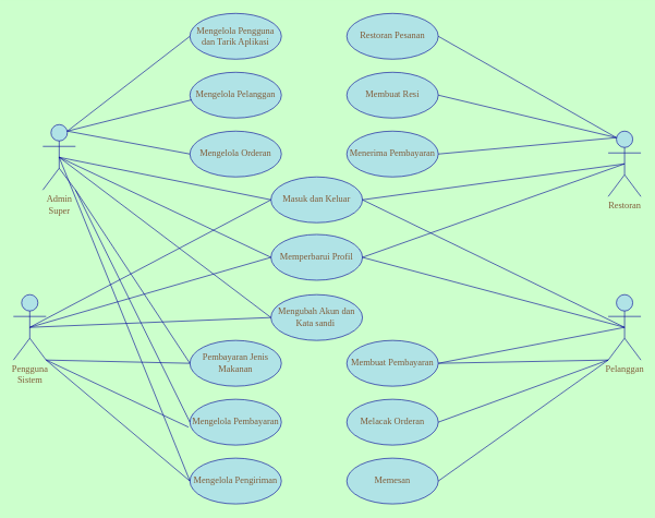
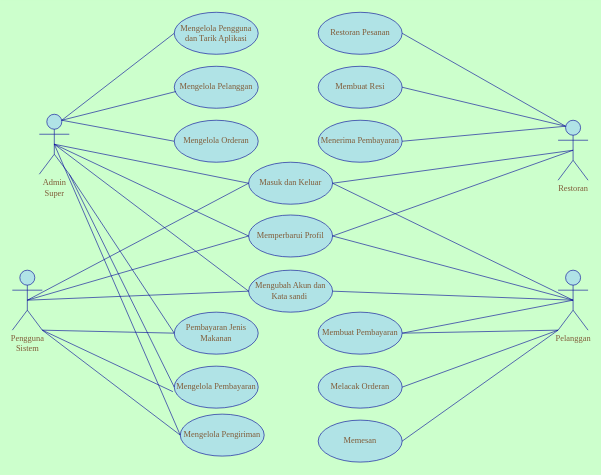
+ <mxCell id="47" value="" style="endArrow=none;html=1;rounded=0;exitX=1;exitY=0.5;exitDx=0;exitDy=0;entryX=0.5;entryY=0.5;entryDx=0;entryDy=0;entryPerimeter=0;fillColor=#b0e3e6;strokeColor=#000099;fontFamily=Verdana;fontSize=14;fontColor=#805B38;backgroundOutline=0;" edge="1" parent="1" source="19" target="3"><mxGeometry width="50" height="50" relative="1" as="geometry"><mxPoint x="554" y="485" as="sourcePoint" /><mxPoint x="660" y="500" as="targetPoint" /></mxGeometry></mxCell>
- <mxCell id="11" value="Mengelola Pengiriman" style="ellipse;whiteSpace=wrap;html=1;fillColor=#b0e3e6;strokeColor=#000099;fontFamily=Verdana;fontSize=14;fontColor=#805B38;backgroundOutline=0;" vertex="1" parent="1"><mxGeometry x="290" y="700" width="140" height="70" as="geometry" /></mxCell>
+ <mxCell id="11" value="Mengelola Pengiriman" style="ellipse;whiteSpace=wrap;html=1;fillColor=#b0e3e6;strokeColor=#000099;fontFamily=Verdana;fontSize=14;fontColor=#805B38;backgroundOutline=0;" vertex="1" parent="1"><mxGeometry x="300" y="690" width="140" height="70" as="geometry" /></mxCell>
